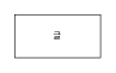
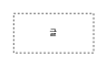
- <mxCell id="2" value="글" style="rounded=0;whiteSpace=wrap;html=1;" vertex="1" parent="1"><mxGeometry x="20" y="20" width="120" height="60" as="geometry" /></mxCell>
+ <mxCell id="2" value="글" style="rounded=0;whiteSpace=wrap;html=1;dashed=1;" vertex="1" parent="1"><mxGeometry x="20" y="20" width="120" height="60" as="geometry" /></mxCell>
